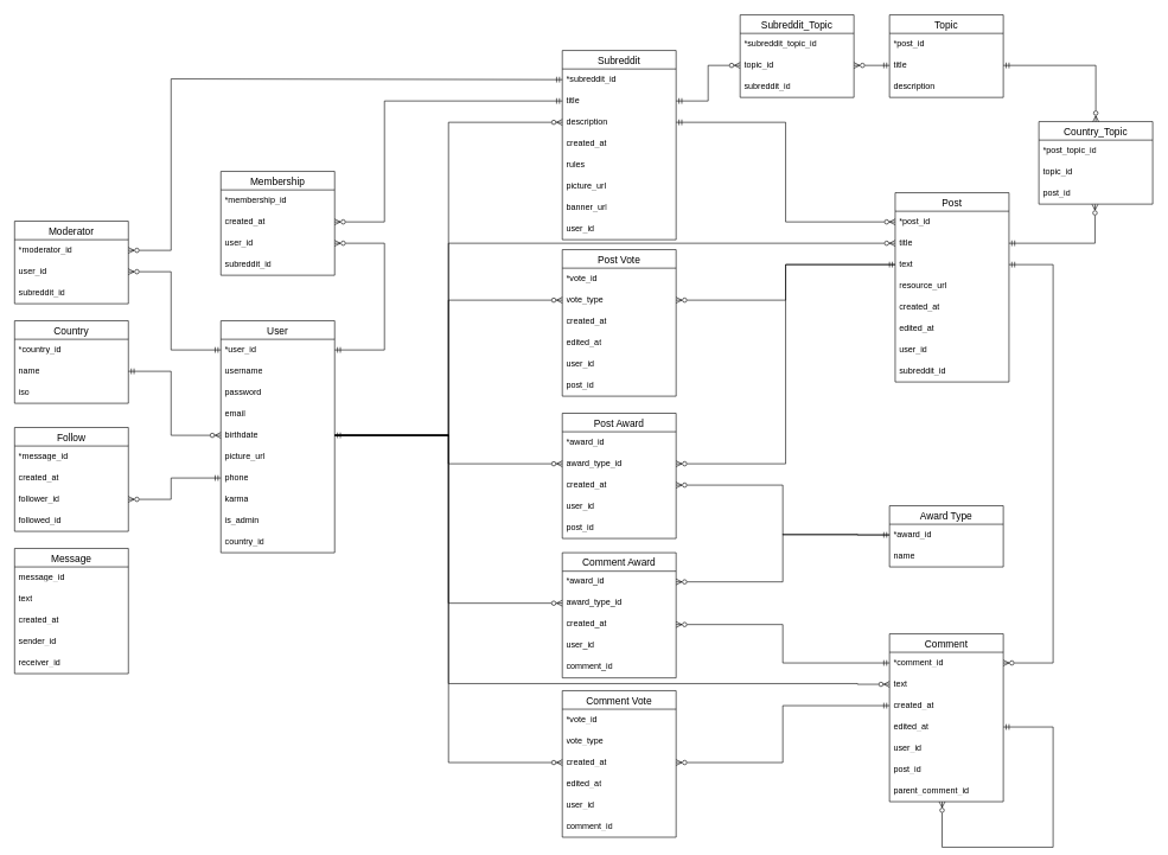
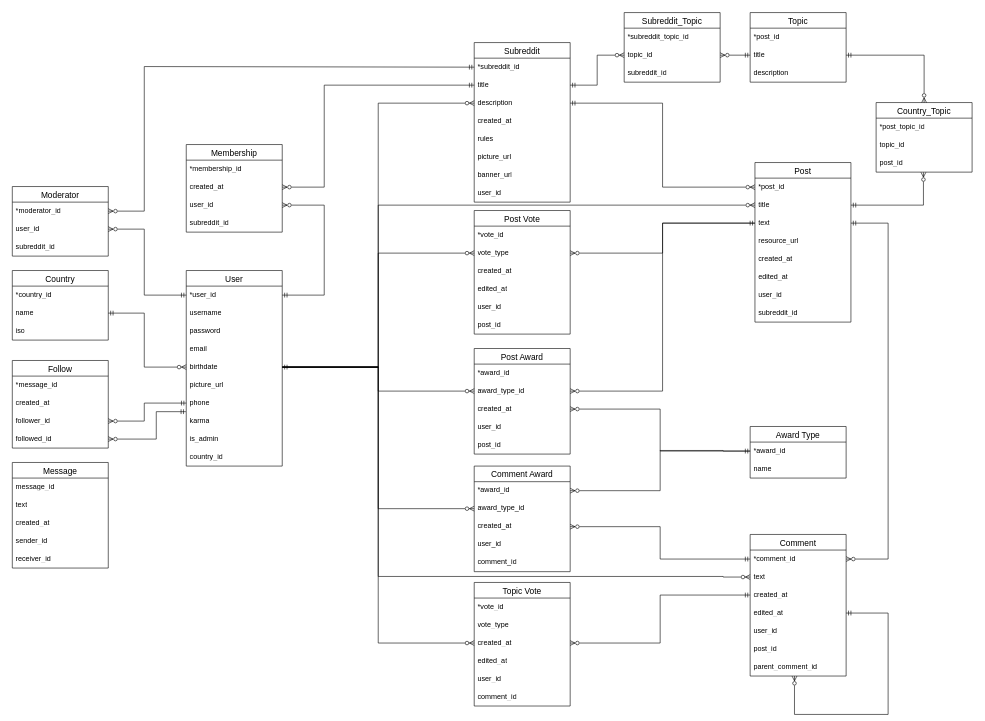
+ <mxCell id="111" style="edgeStyle=orthogonalEdgeStyle;rounded=0;orthogonalLoop=1;jettySize=auto;html=1;exitX=1;exitY=0.5;exitDx=0;exitDy=0;entryX=-0.004;entryY=-0.023;entryDx=0;entryDy=0;endArrow=ERmandOne;endFill=0;entryPerimeter=0;startArrow=ERzeroToMany;startFill=0;" edge="1" parent="1" source="103" target="10"><mxGeometry relative="1" as="geometry"><Array as="points"><mxPoint x="260" y="731" /><mxPoint x="260" y="685" /></Array></mxGeometry></mxCell>
- <mxCell id="47" value="Comment Vote" style="swimlane;fontStyle=0;childLayout=stackLayout;horizontal=1;startSize=26;horizontalStack=0;resizeParent=1;resizeParentMax=0;resizeLast=0;collapsible=1;marginBottom=0;align=center;fontSize=14;" vertex="1" parent="1"><mxGeometry x="790" y="970" width="160" height="206" as="geometry" /></mxCell>
+ <mxCell id="47" value="Topic Vote" style="swimlane;fontStyle=0;childLayout=stackLayout;horizontal=1;startSize=26;horizontalStack=0;resizeParent=1;resizeParentMax=0;resizeLast=0;collapsible=1;marginBottom=0;align=center;fontSize=14;" vertex="1" parent="1"><mxGeometry x="790" y="970" width="160" height="206" as="geometry" /></mxCell>
